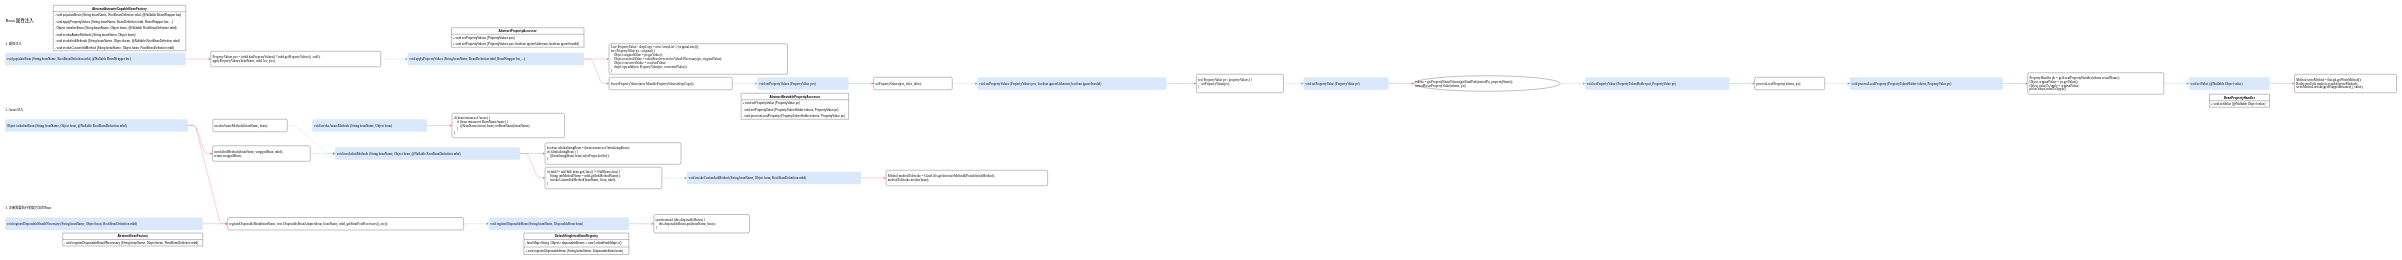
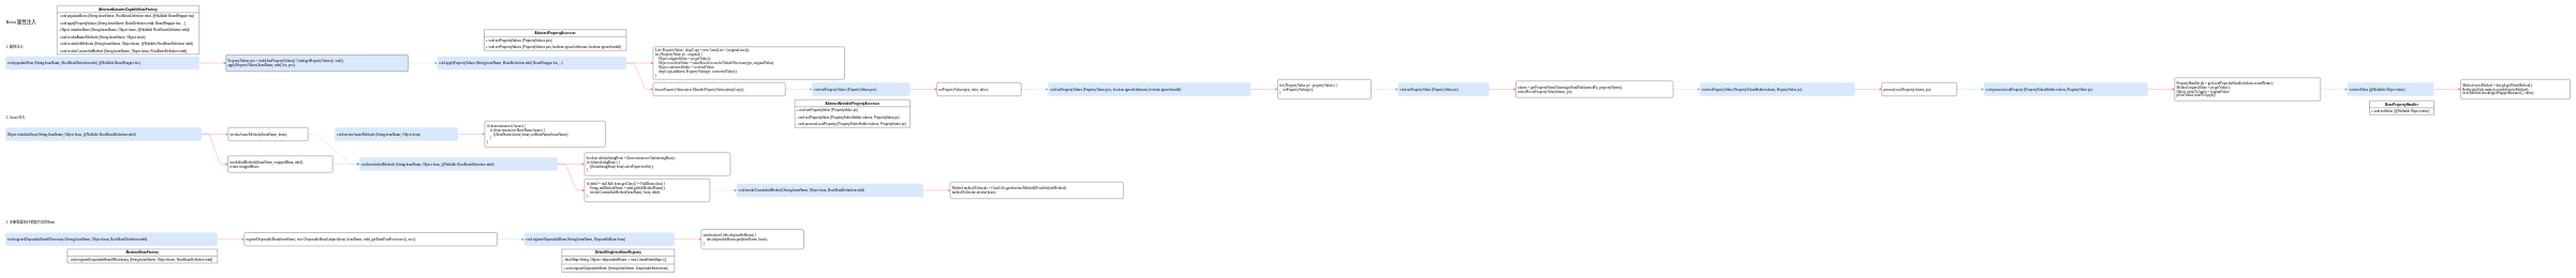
- <mxCell id="6" value="PropertyValues pvs = (mbd.hasPropertyValues() ? mbd.getPropertyValues() : null);&lt;br/&gt;applyPropertyValues(beanName, mbd, bw, pvs);" style="rounded=1;whiteSpace=wrap;html=1;fontFamily=source code pro;fontSize=13;align=left;spacingLeft=5;arcSize=12;absoluteArcSize=1;" parent="1" vertex="1"><mxGeometry x="842.5" y="204" width="680" height="62" as="geometry" /></mxCell>
+ <mxCell id="6" value="PropertyValues pvs = (mbd.hasPropertyValues() ? mbd.getPropertyValues() : null);&lt;br/&gt;applyPropertyValues(beanName, mbd, bw, pvs);" style="rounded=1;whiteSpace=wrap;html=1;fontFamily=source code pro;fontSize=13;align=left;spacingLeft=5;arcSize=12;absoluteArcSize=1;fillColor=#dae8fc;" parent="1" vertex="1"><mxGeometry x="842.5" y="204" width="680" height="62" as="geometry" /></mxCell>
- <mxCell id="13" value="void setPropertyValues (PropertyValue pvs)" style="rounded=1;whiteSpace=wrap;html=1;fontFamily=source code pro;fontSize=13;align=left;spacingLeft=5;arcSize=12;absoluteArcSize=1;strokeColor=none;fillColor=#DAE8FC;" parent="1" vertex="1"><mxGeometry x="3028.5" y="308" width="365.5" height="50" as="geometry" /></mxCell>
+ <mxCell id="13" value="void setPropertyValues (PropertyValues pvs)" style="rounded=1;whiteSpace=wrap;html=1;fontFamily=source code pro;fontSize=13;align=left;spacingLeft=5;arcSize=12;absoluteArcSize=1;strokeColor=none;fillColor=#DAE8FC;" parent="1" vertex="1"><mxGeometry x="3028.5" y="308" width="365.5" height="50" as="geometry" /></mxCell>
- <mxCell id="19" value="for (PropertyValue pv : propertyValues) {&lt;br/&gt;&amp;nbsp;&amp;nbsp;&amp;nbsp;&amp;nbsp;setPropertyValue(pv);&lt;br/&gt;}" style="rounded=1;whiteSpace=wrap;html=1;fontFamily=source code pro;fontSize=13;align=left;spacingLeft=5;arcSize=12;absoluteArcSize=1;" parent="1" vertex="1"><mxGeometry x="4785" y="296" width="348.5" height="74" as="geometry" /></mxCell>
+ <mxCell id="19" value="for (PropertyValue pv : propertyValues) {&lt;br/&gt;&amp;nbsp;&amp;nbsp;&amp;nbsp;&amp;nbsp;setPropertyValue(pv);&lt;br/&gt;}" style="rounded=1;whiteSpace=wrap;html=1;fontFamily=source code pro;fontSize=13;align=left;spacingLeft=5;arcSize=12;absoluteArcSize=1;" parent="1" vertex="1"><mxGeometry x="4765" y="296" width="348.5" height="74" as="geometry" /></mxCell>
- <mxCell id="23" value="tokens = getPropertyNameTokens(getFinalPath(nestedPa, propertyName));&lt;br/&gt;nestedPa.setPropertyValue(tokens, pv);" style="ellipse;whiteSpace=wrap;html=1;fontFamily=source code pro;fontSize=13;align=left;spacingLeft=5;arcSize=12;absoluteArcSize=1;" parent="1" vertex="1"><mxGeometry x="5653.5" y="302" width="586.5" height="62" as="geometry" /></mxCell>
+ <mxCell id="23" value="tokens = getPropertyNameTokens(getFinalPath(nestedPa, propertyName));&lt;br/&gt;nestedPa.setPropertyValue(tokens, pv);" style="rounded=1;whiteSpace=wrap;html=1;fontFamily=source code pro;fontSize=13;align=left;spacingLeft=5;arcSize=12;absoluteArcSize=1;" parent="1" vertex="1"><mxGeometry x="5653.5" y="302" width="586.5" height="62" as="geometry" /></mxCell>
- <mxCell id="25" value="void setPropertyValue (PropertyTokenHolder put, PropertyValue pv)" style="rounded=1;whiteSpace=wrap;html=1;fontFamily=source code pro;fontSize=13;align=left;spacingLeft=5;arcSize=12;absoluteArcSize=1;strokeColor=none;fillColor=#DAE8FC;" parent="1" vertex="1"><mxGeometry x="6340" y="308" width="578" height="50" as="geometry" /></mxCell>
+ <mxCell id="25" value="void setPropertyValue (PropertyTokenHolder tokens, PropertyValue pv)" style="rounded=1;whiteSpace=wrap;html=1;fontFamily=source code pro;fontSize=13;align=left;spacingLeft=5;arcSize=12;absoluteArcSize=1;strokeColor=none;fillColor=#DAE8FC;" parent="1" vertex="1"><mxGeometry x="6340" y="308" width="578" height="50" as="geometry" /></mxCell>
- <mxCell id="31" value="PropertyHandler ph = getLocalPropertyHandler(tokens.actualName);&lt;br/&gt;Object originalValue = pv.getValue();&lt;br/&gt;Object valueToApply = originalValue;&lt;br/&gt;ph.setValue(valueToApply);" style="rounded=1;whiteSpace=wrap;html=1;fontFamily=source code pro;fontSize=13;align=left;spacingLeft=5;arcSize=12;absoluteArcSize=1;" parent="1" vertex="1"><mxGeometry x="8110.5" y="290" width="544" height="86" as="geometry" /></mxCell>
+ <mxCell id="31" value="PropertyHandler ph = getLocalPropertyHandler(tokens.actualName);&lt;br/&gt;Method originalValue = pv.getValue();&lt;br/&gt;Object valueToApply = originalValue;&lt;br/&gt;ph.setValue(valueToApply);" style="rounded=1;whiteSpace=wrap;html=1;fontFamily=source code pro;fontSize=13;align=left;spacingLeft=5;arcSize=12;absoluteArcSize=1;" parent="1" vertex="1"><mxGeometry x="8110.5" y="290" width="544" height="86" as="geometry" /></mxCell>
- <mxCell id="40" value="" style="edgeStyle=entityRelationEdgeStyle;rounded=1;orthogonalLoop=1;jettySize=auto;html=1;strokeColor=#FE4365;fontFamily=source code pro;fontSize=13;exitX=1;exitY=0.5;exitDx=0;exitDy=0;" parent="1" source="38" target="59" edge="1"><mxGeometry as="geometry" /></mxCell>
+ <mxCell id="40" value="" style="edgeStyle=entityRelationEdgeStyle;rounded=1;orthogonalLoop=1;jettySize=auto;html=1;strokeColor=#FE4365;fontFamily=source code pro;fontSize=13;exitX=1;exitY=0.5;exitDx=0;exitDy=0;" parent="1" source="38" target="39" edge="1"><mxGeometry as="geometry" /></mxCell>
